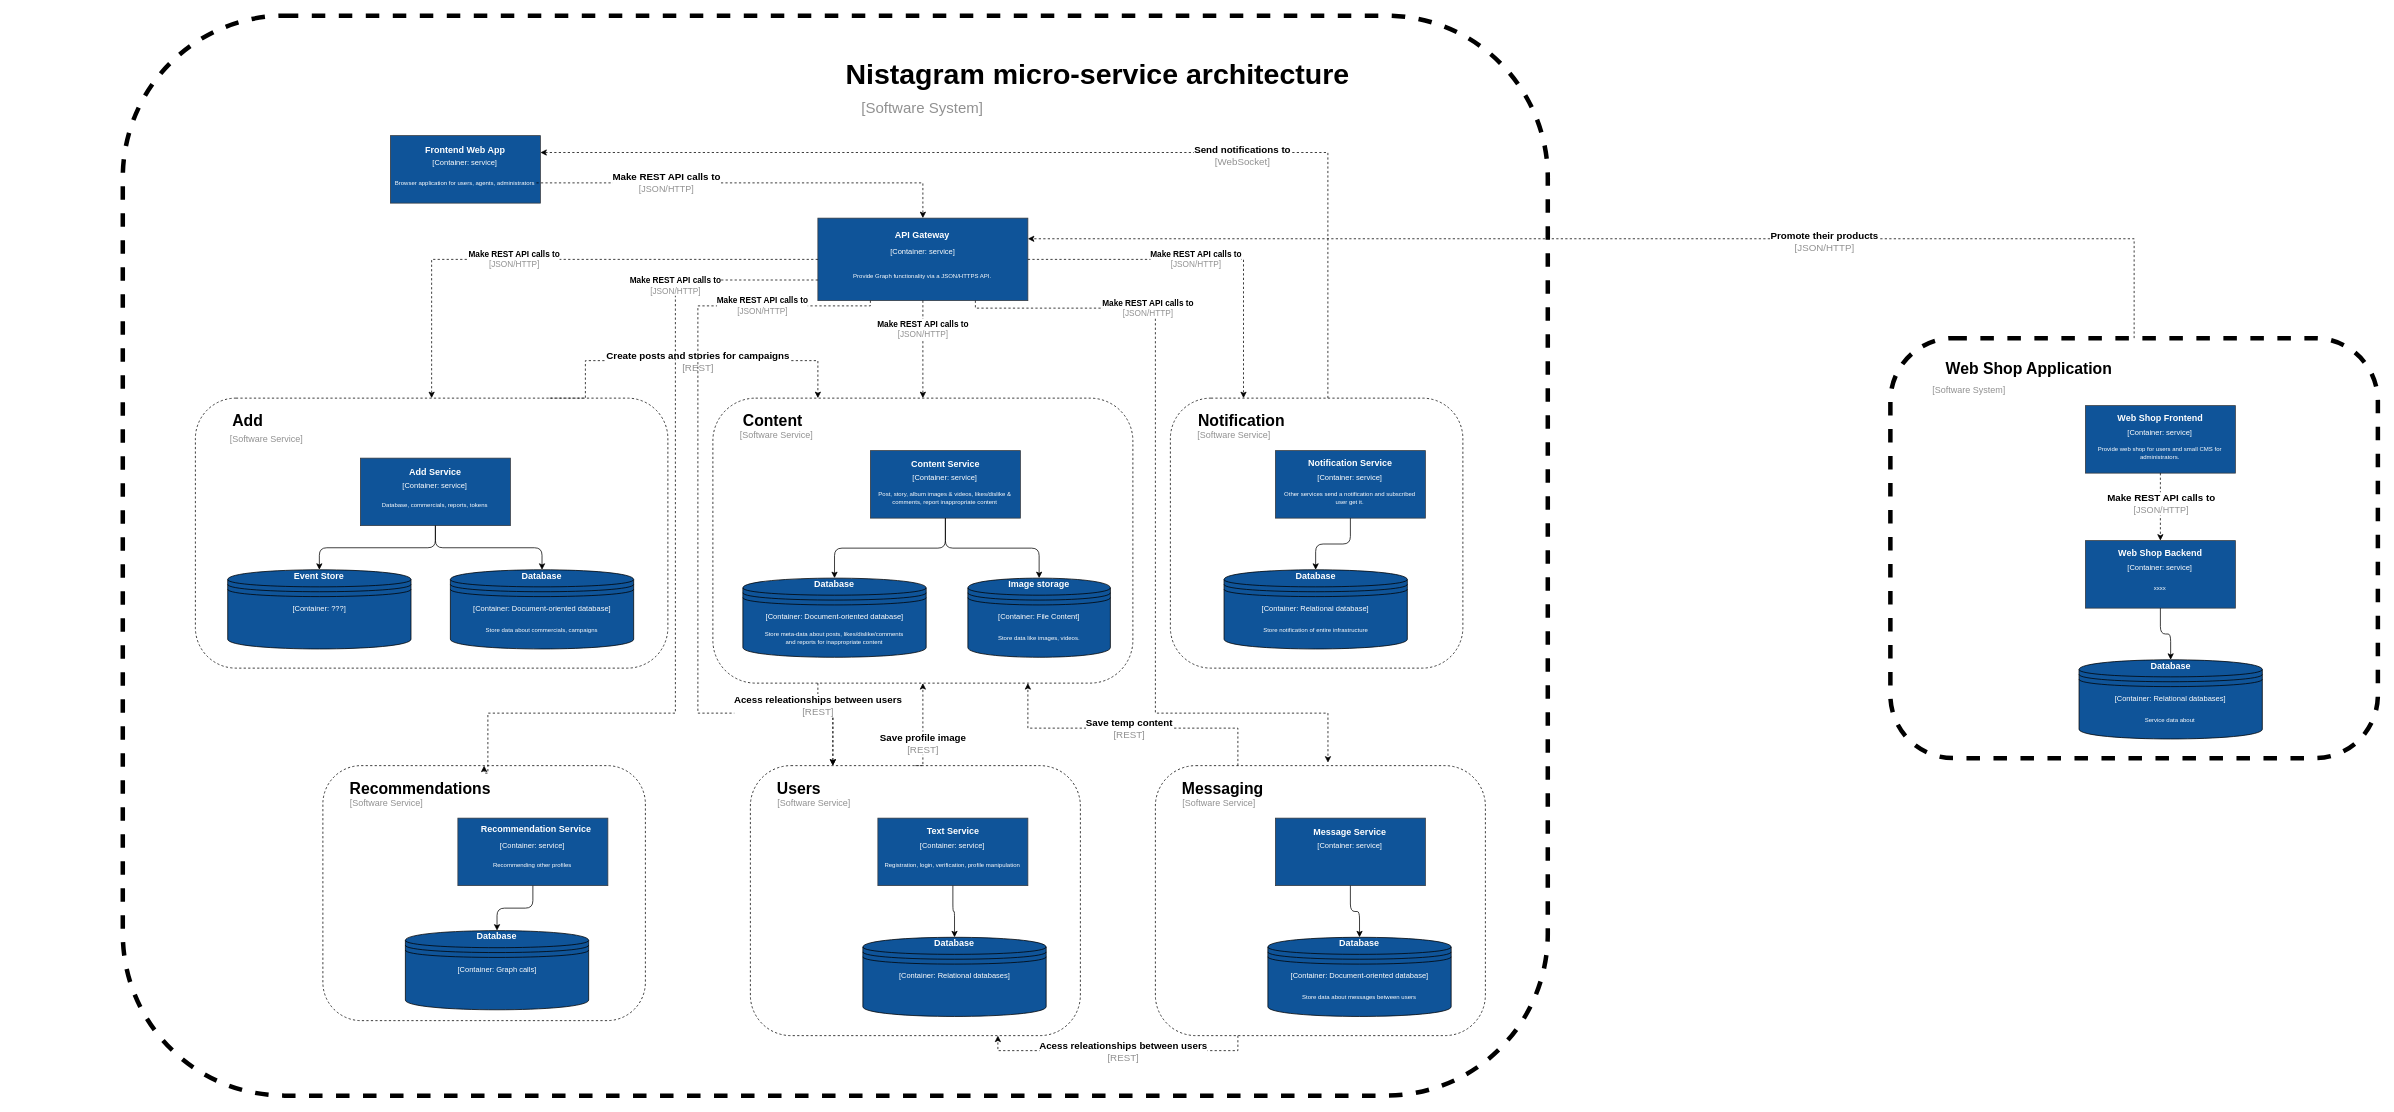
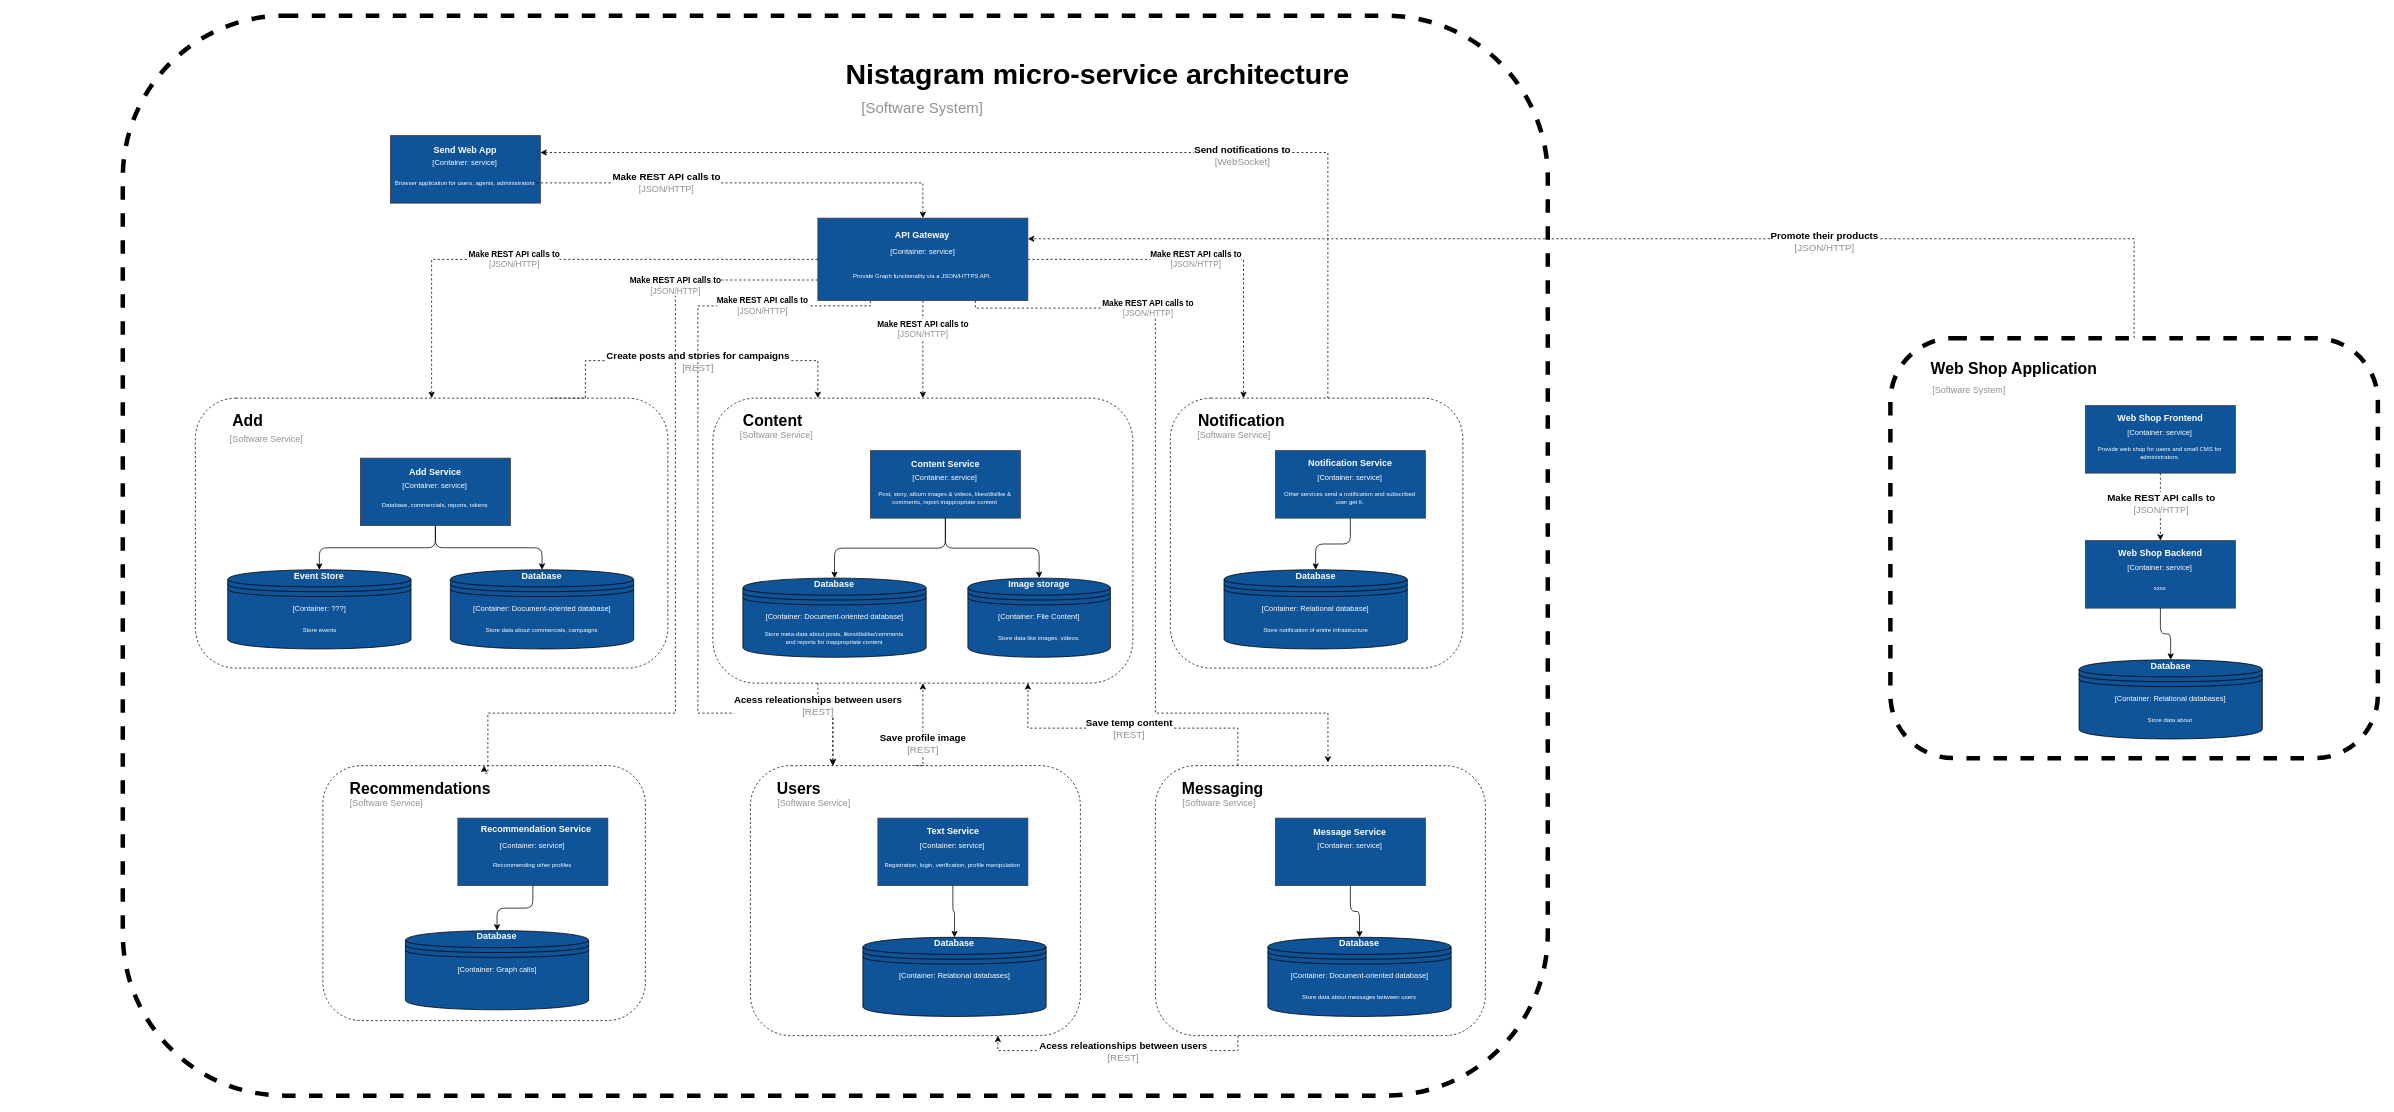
- <mxCell id="94" value="Frontend Web App" style="text;html=1;strokeColor=none;fillColor=none;align=center;verticalAlign=middle;whiteSpace=wrap;rounded=0;fontStyle=1;fontColor=#FFFFFF;" parent="92" vertex="1"><mxGeometry x="38.16" y="10" width="123.68" height="17" as="geometry" /></mxCell>
+ <mxCell id="94" value="Send Web App" style="text;html=1;strokeColor=none;fillColor=none;align=center;verticalAlign=middle;whiteSpace=wrap;rounded=0;fontStyle=1;fontColor=#FFFFFF;" parent="92" vertex="1"><mxGeometry x="38.16" y="10" width="123.68" height="17" as="geometry" /></mxCell>
- <mxCell id="120" value="Web Shop Application" style="text;html=1;strokeColor=none;fillColor=none;align=center;verticalAlign=middle;whiteSpace=wrap;rounded=0;dashed=1;fontSize=21;labelBorderColor=none;labelBackgroundColor=none;fontStyle=1" parent="1" vertex="1"><mxGeometry x="2590" y="480" width="230" height="20" as="geometry" /></mxCell>
+ <mxCell id="120" value="Web Shop Application" style="text;html=1;strokeColor=none;fillColor=none;align=center;verticalAlign=middle;whiteSpace=wrap;rounded=0;dashed=1;fontSize=21;labelBorderColor=none;labelBackgroundColor=none;fontStyle=1" parent="1" vertex="1"><mxGeometry x="2570" y="480" width="230" height="20" as="geometry" /></mxCell>
+ <mxCell id="136" value="Store events" style="text;html=1;strokeColor=none;fillColor=none;align=center;verticalAlign=middle;whiteSpace=wrap;rounded=0;fontSize=8;fontColor=#FFFFFF;" parent="132" vertex="1"><mxGeometry x="28.387" y="61.979" width="187.602" height="36.593" as="geometry" /></mxCell>
- <mxCell id="118" value="Service data about&amp;nbsp;" style="text;html=1;strokeColor=none;fillColor=none;align=center;verticalAlign=middle;whiteSpace=wrap;rounded=0;fontSize=8;fontColor=#FFFFFF;" parent="114" vertex="1"><mxGeometry x="28.387" y="61.979" width="187.602" height="36.593" as="geometry" /></mxCell>
+ <mxCell id="118" value="Store data about&amp;nbsp;" style="text;html=1;strokeColor=none;fillColor=none;align=center;verticalAlign=middle;whiteSpace=wrap;rounded=0;fontSize=8;fontColor=#FFFFFF;" parent="114" vertex="1"><mxGeometry x="28.387" y="61.979" width="187.602" height="36.593" as="geometry" /></mxCell>
